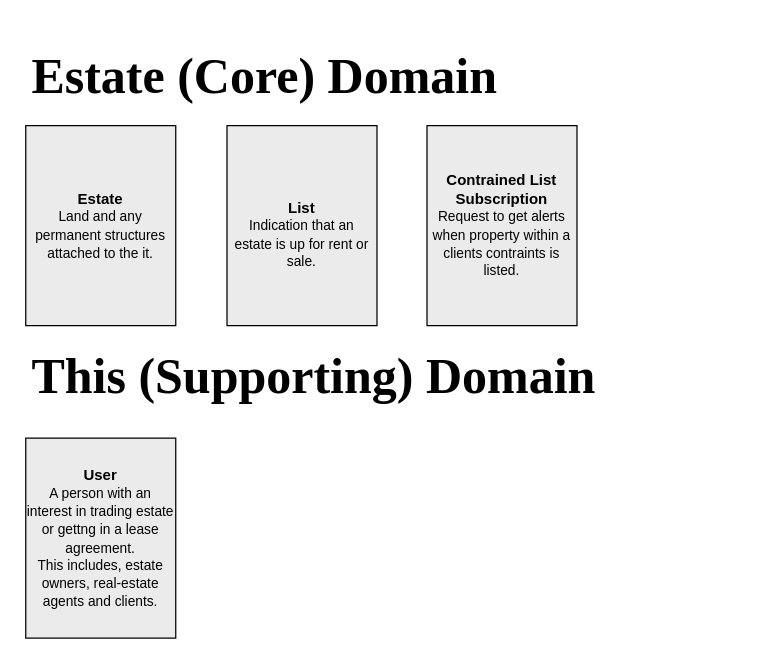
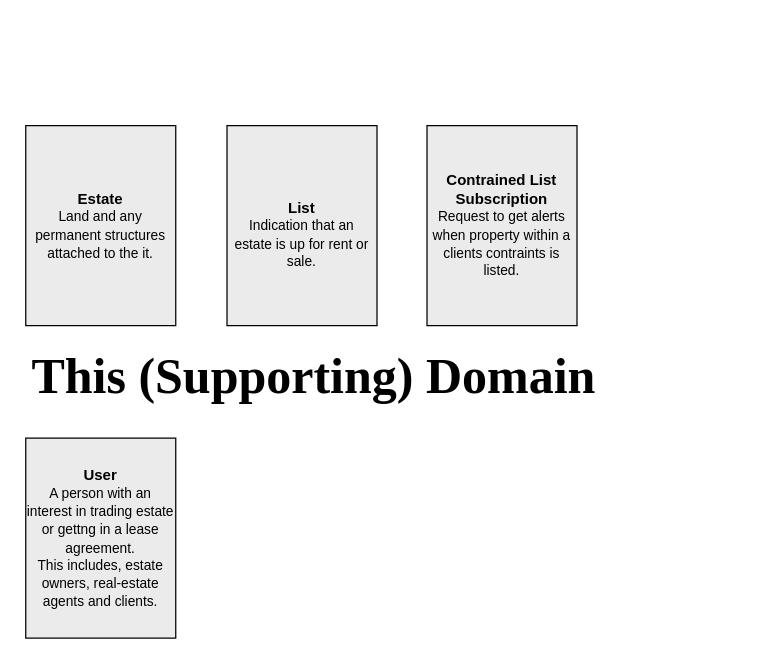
- <mxCell id="6" value="&lt;h1&gt;&lt;font face=&quot;Garamond&quot;&gt;Estate (Core) Domain&lt;/font&gt;&lt;/h1&gt;" style="text;html=1;strokeColor=none;fillColor=none;spacing=5;spacingTop=-20;whiteSpace=wrap;overflow=hidden;rounded=0;fontSize=20;fontFamily=Architects Daughter;perimeterSpacing=0;glass=0;shadow=0;" parent="1" vertex="1"><mxGeometry x="20" y="20" width="481" height="80" as="geometry" /></mxCell>
